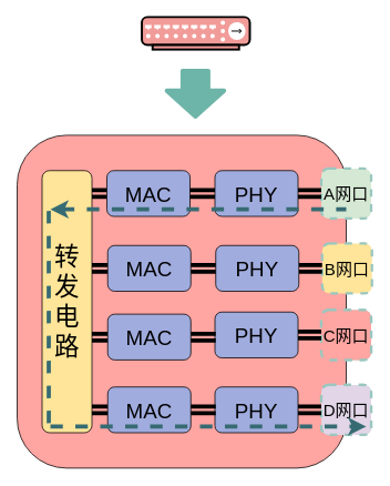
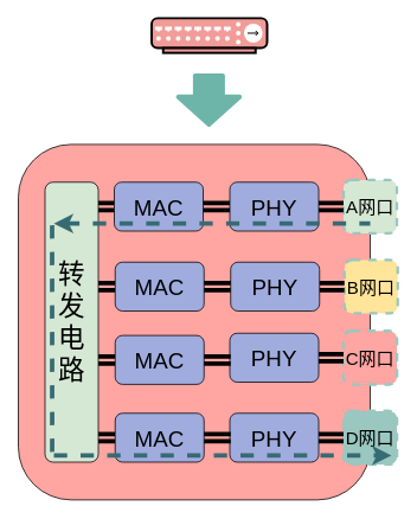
- <mxCell id="31" value="&lt;span style=&quot;font-size: 30px&quot;&gt;转发电路&lt;/span&gt;" style="rounded=1;whiteSpace=wrap;html=1;fillColor=#FFE599;" parent="1" vertex="1"><mxGeometry x="50" y="204.5" width="60" height="315" as="geometry" /></mxCell>
+ <mxCell id="31" value="&lt;span style=&quot;font-size: 30px&quot;&gt;转发电路&lt;/span&gt;" style="rounded=1;whiteSpace=wrap;html=1;fillColor=#d5e8d4;" parent="1" vertex="1"><mxGeometry x="50" y="204.5" width="60" height="315" as="geometry" /></mxCell>
- <mxCell id="18" value="&lt;span style=&quot;font-size: 20px&quot;&gt;D网口&lt;/span&gt;" style="rounded=1;whiteSpace=wrap;html=1;fillColor=#e1d5e7;strokeColor=#9AC7BF;strokeWidth=3;dashed=1;" parent="1" vertex="1"><mxGeometry x="386" y="462" width="60" height="60" as="geometry" /></mxCell>
+ <mxCell id="18" value="&lt;span style=&quot;font-size: 20px&quot;&gt;D网口&lt;/span&gt;" style="rounded=1;whiteSpace=wrap;html=1;fillColor=#9AC7BF;strokeColor=#9AC7BF;strokeWidth=3;dashed=1;" parent="1" vertex="1"><mxGeometry x="386" y="462" width="60" height="60" as="geometry" /></mxCell>
